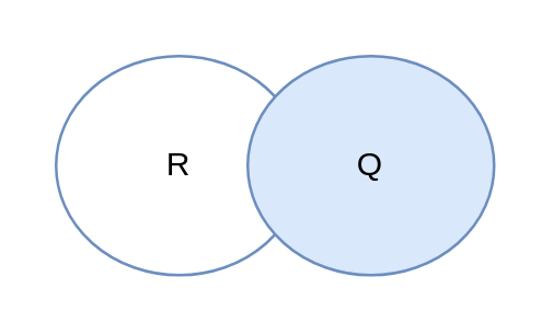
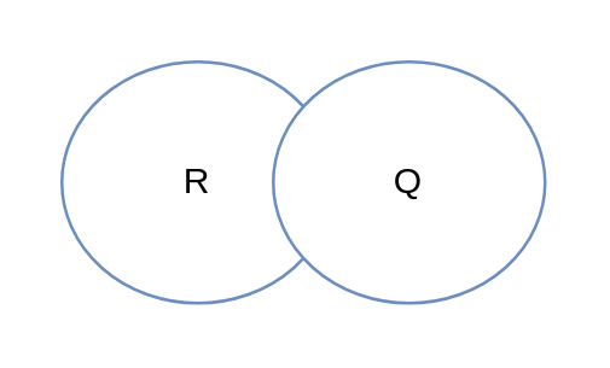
- <mxCell id="3" value="Q" style="ellipse;whiteSpace=wrap;html=1;fillColor=#dae8fc;strokeColor=#6c8ebf;" vertex="1" parent="1"><mxGeometry x="90" y="20" width="90" height="80" as="geometry" /></mxCell>
+ <mxCell id="3" value="Q" style="ellipse;whiteSpace=wrap;html=1;fillColor=#ffffff;strokeColor=#6c8ebf;" vertex="1" parent="1"><mxGeometry x="90" y="20" width="90" height="80" as="geometry" /></mxCell>
